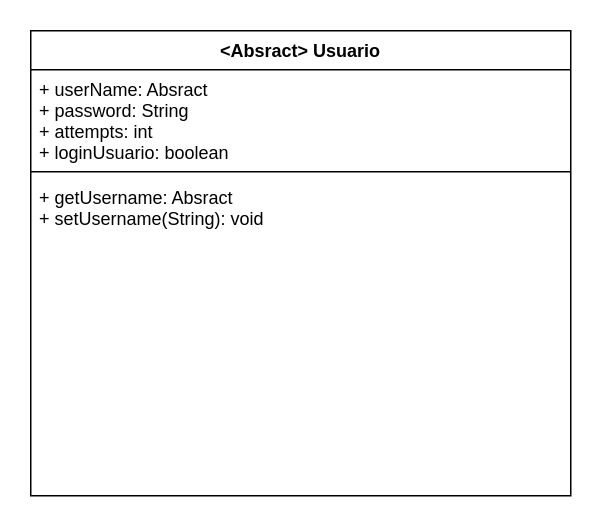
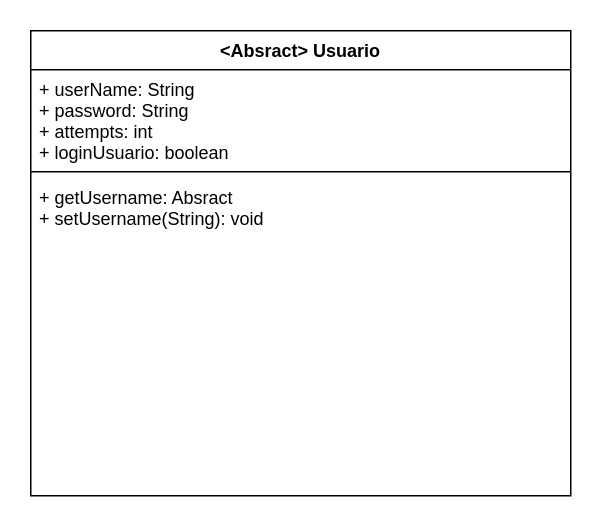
- <mxCell id="3" value="+ userName: Absract&#10;+ password: String&#10;+ attempts: int&#10;+ loginUsuario: boolean" style="text;strokeColor=none;fillColor=none;align=left;verticalAlign=top;spacingLeft=4;spacingRight=4;overflow=hidden;rotatable=0;points=[[0,0.5],[1,0.5]];portConstraint=eastwest;" vertex="1" parent="2"><mxGeometry y="26" width="360" height="64" as="geometry" /></mxCell>
+ <mxCell id="3" value="+ userName: String&#10;+ password: String&#10;+ attempts: int&#10;+ loginUsuario: boolean" style="text;strokeColor=none;fillColor=none;align=left;verticalAlign=top;spacingLeft=4;spacingRight=4;overflow=hidden;rotatable=0;points=[[0,0.5],[1,0.5]];portConstraint=eastwest;" vertex="1" parent="2"><mxGeometry y="26" width="360" height="64" as="geometry" /></mxCell>
